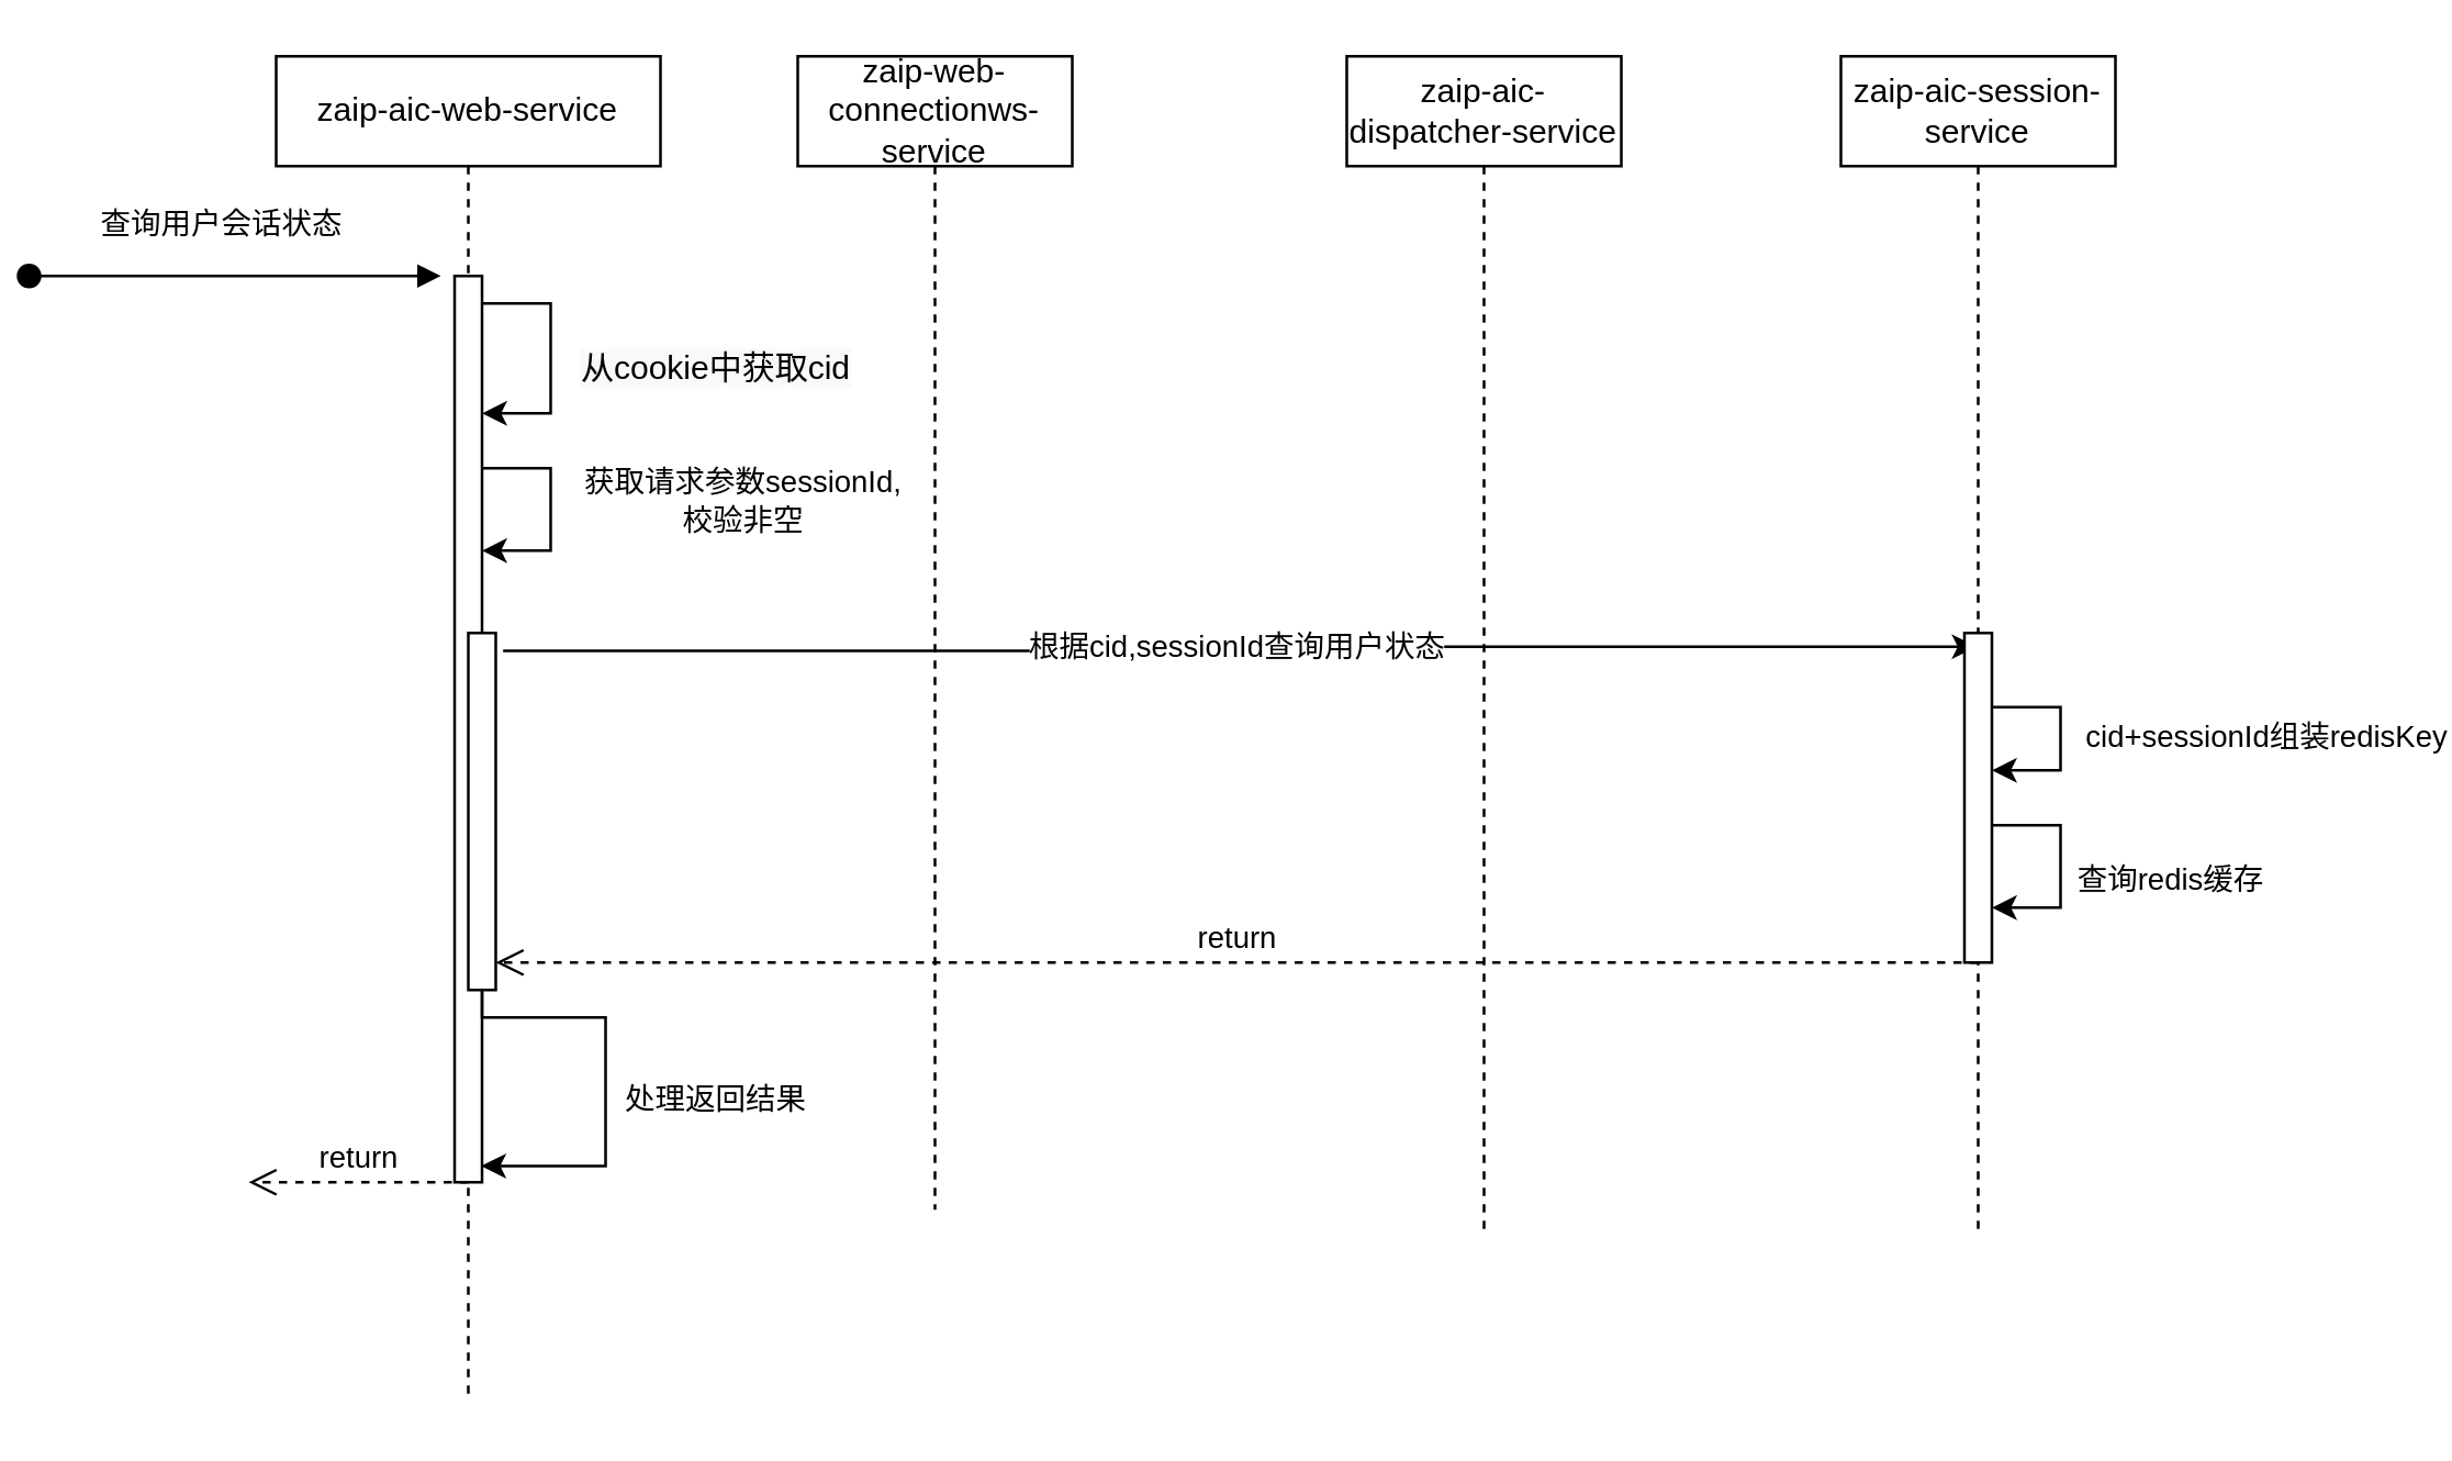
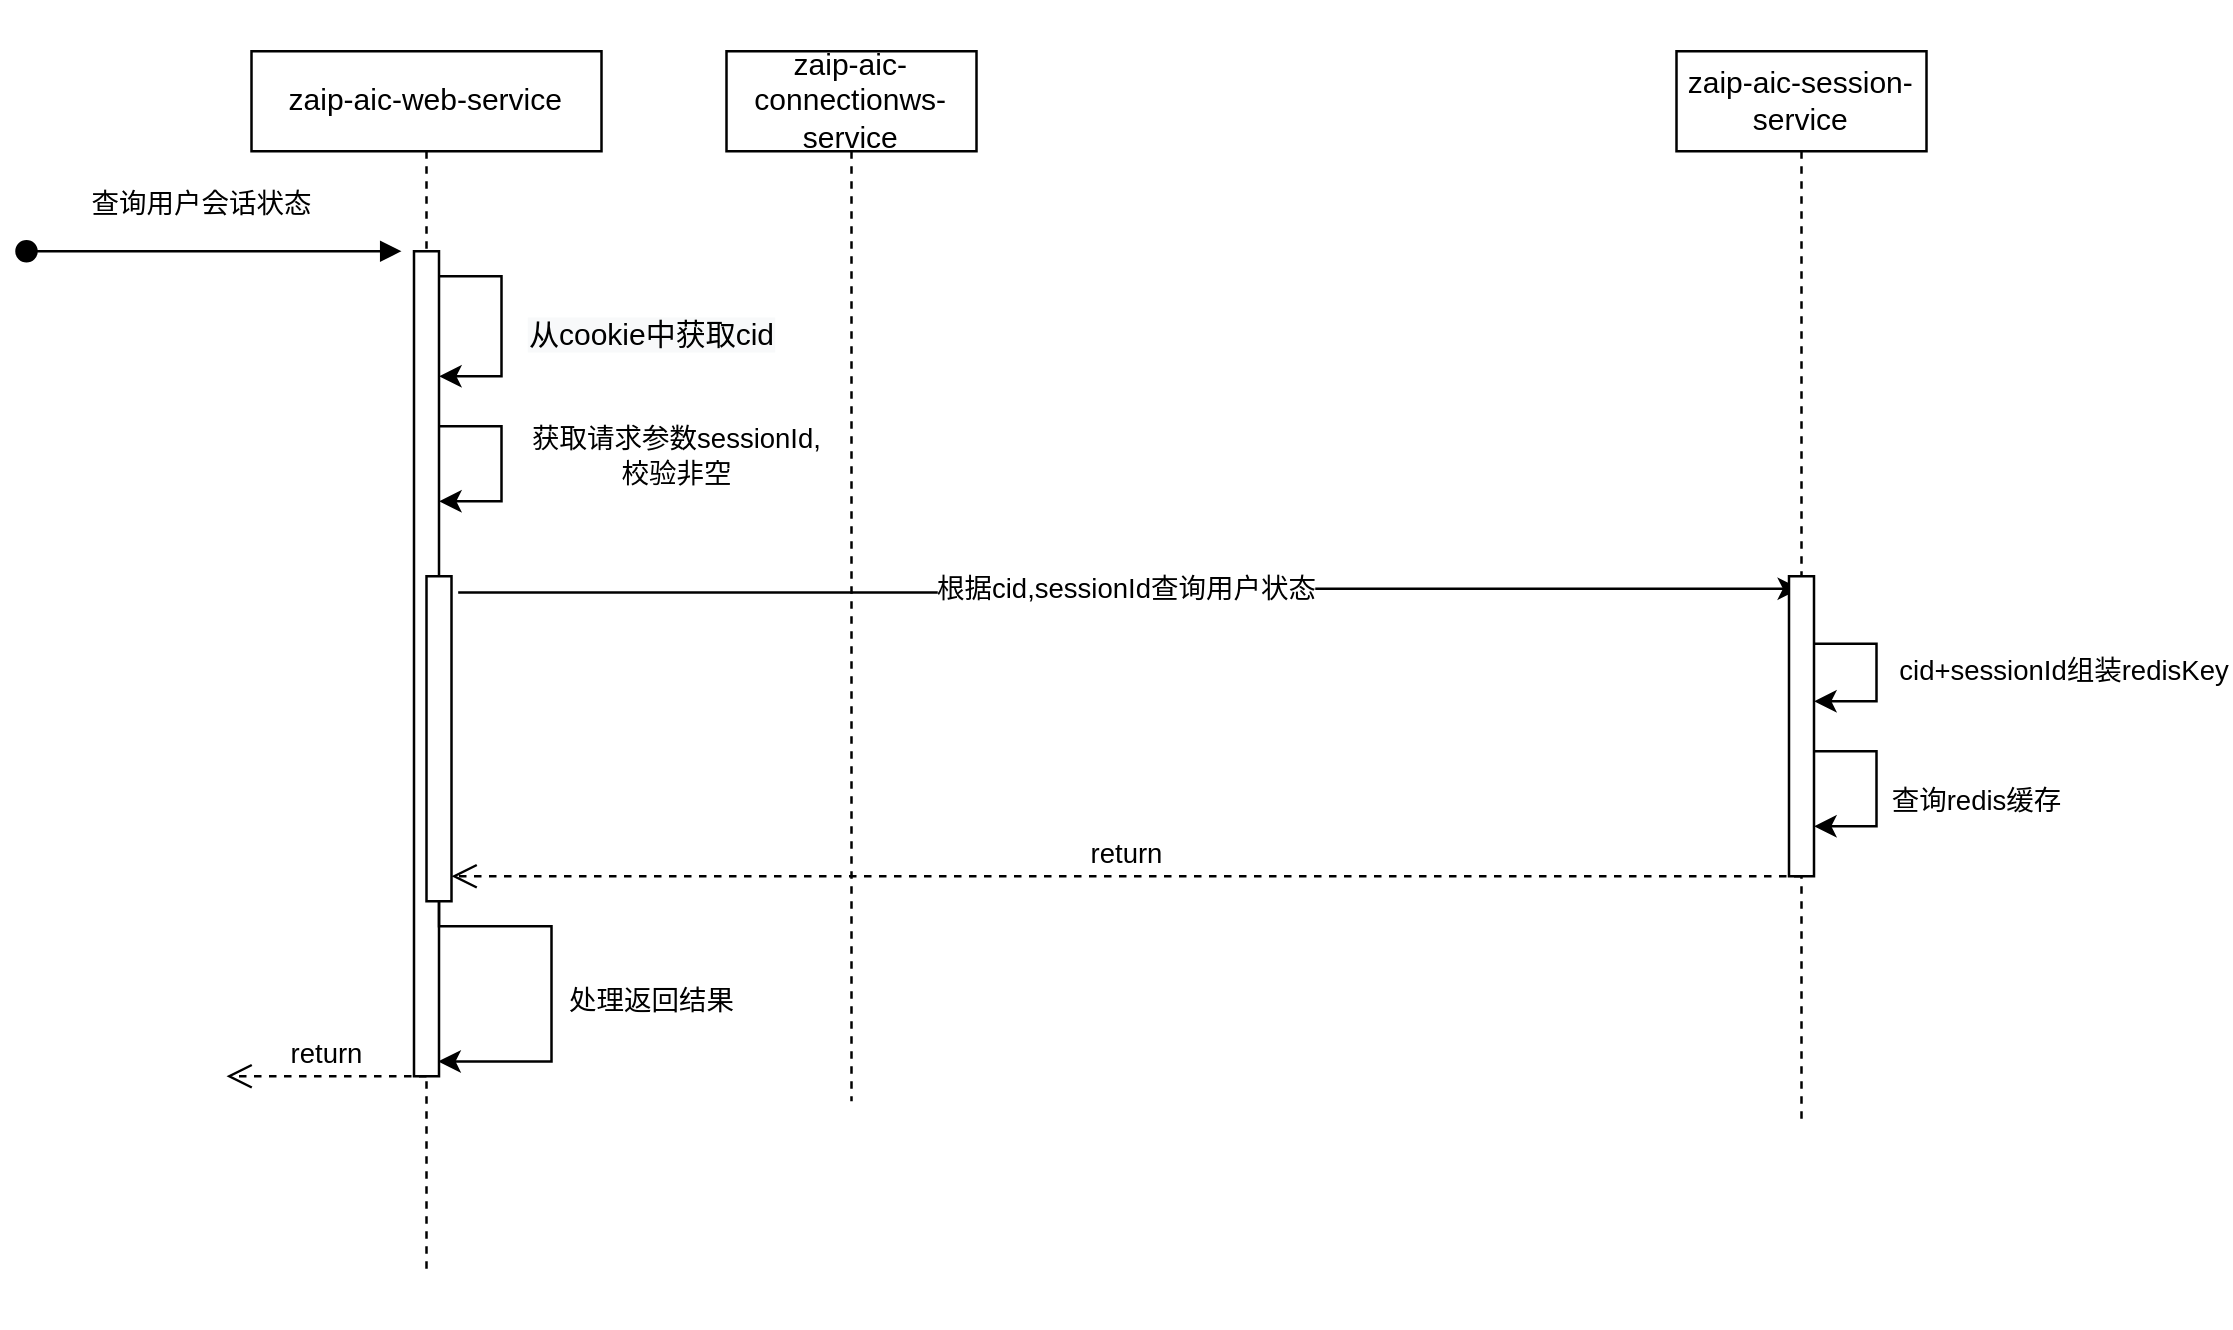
- <mxCell id="3" value="zaip-web-connectionws-service" style="shape=umlLifeline;perimeter=lifelinePerimeter;whiteSpace=wrap;html=1;container=1;collapsible=0;recursiveResize=0;outlineConnect=0;" parent="1" vertex="1"><mxGeometry x="220" y="20" width="100" height="420" as="geometry" /></mxCell>
+ <mxCell id="3" value="zaip-aic-connectionws-service" style="shape=umlLifeline;perimeter=lifelinePerimeter;whiteSpace=wrap;html=1;container=1;collapsible=0;recursiveResize=0;outlineConnect=0;" parent="1" vertex="1"><mxGeometry x="220" y="20" width="100" height="420" as="geometry" /></mxCell>
- <mxCell id="8" value="zaip-aic-dispatcher-service" style="shape=umlLifeline;perimeter=lifelinePerimeter;whiteSpace=wrap;html=1;container=1;collapsible=0;recursiveResize=0;outlineConnect=0;" parent="1" vertex="1"><mxGeometry x="420" y="20" width="100" height="430" as="geometry" /></mxCell>
